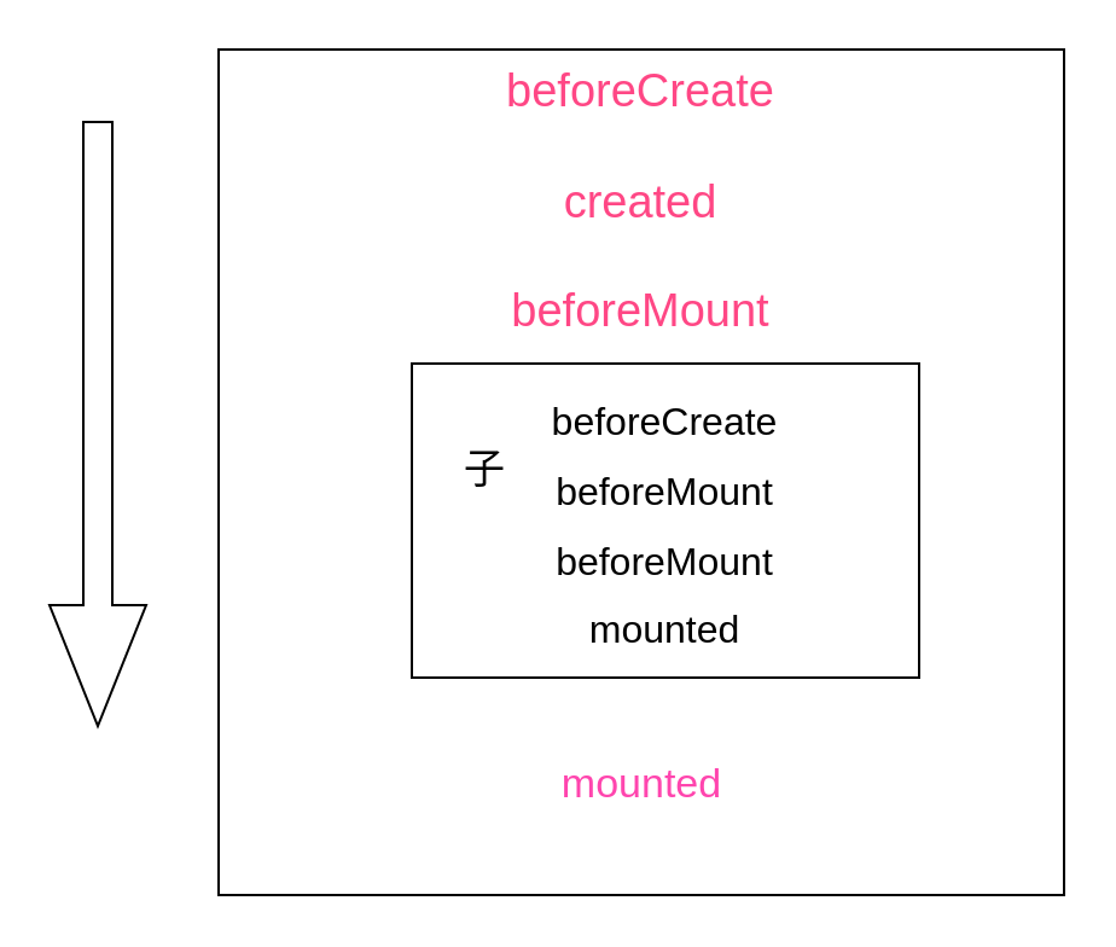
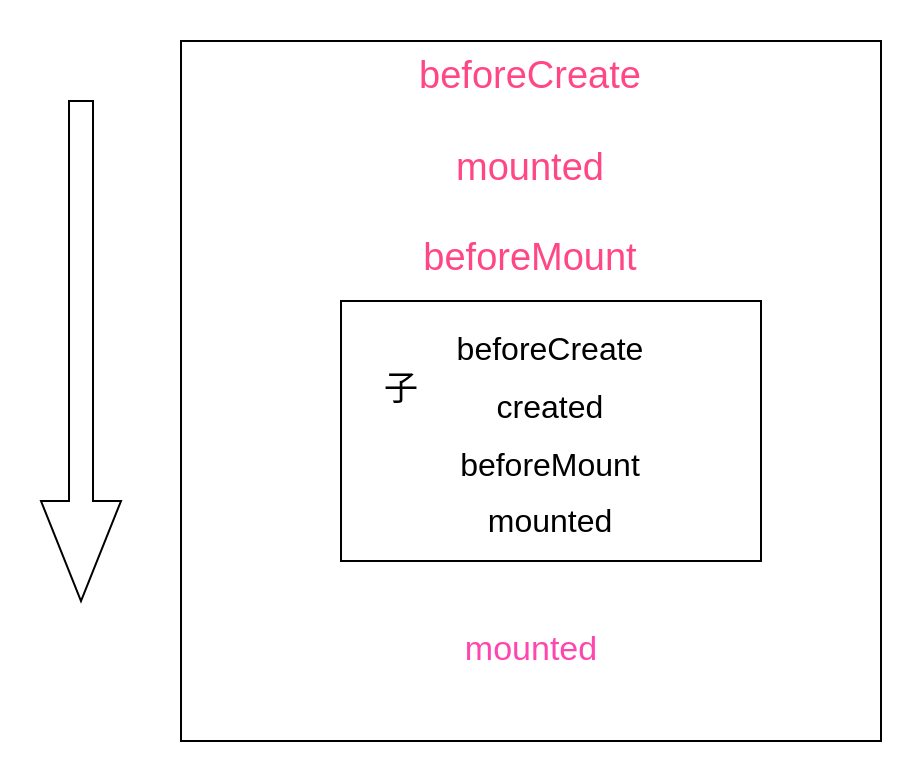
- <mxCell id="2" value="&lt;font style=&quot;font-size: 19px&quot; color=&quot;#ff4785&quot;&gt;beforeCreate&lt;br&gt;&lt;br&gt;&lt;font style=&quot;font-size: 19px&quot;&gt;created&lt;/font&gt;&lt;br&gt;&lt;br&gt;beforeMount&lt;/font&gt;" style="whiteSpace=wrap;html=1;aspect=fixed;verticalAlign=top;align=center;" vertex="1" parent="1"><mxGeometry x="90" y="20" width="350" height="350" as="geometry" /></mxCell>
+ <mxCell id="2" value="&lt;font style=&quot;font-size: 19px&quot; color=&quot;#ff4785&quot;&gt;beforeCreate&lt;br&gt;&lt;br&gt;&lt;font style=&quot;font-size: 19px&quot;&gt;mounted&lt;/font&gt;&lt;br&gt;&lt;br&gt;beforeMount&lt;/font&gt;" style="whiteSpace=wrap;html=1;aspect=fixed;verticalAlign=top;align=center;" vertex="1" parent="1"><mxGeometry x="90" y="20" width="350" height="350" as="geometry" /></mxCell>
- <mxCell id="4" value="&lt;span style=&quot;font-size: 16px&quot;&gt;beforeCreate&lt;/span&gt;&lt;font style=&quot;font-size: 16px&quot;&gt;&lt;br&gt;beforeMount&lt;/font&gt;&lt;br style=&quot;font-size: 16px&quot;&gt;&lt;span style=&quot;font-size: 16px&quot;&gt;beforeMount&lt;/span&gt;&lt;br style=&quot;font-size: 16px&quot;&gt;&lt;span style=&quot;font-size: 16px&quot;&gt;mounted&lt;/span&gt;" style="rounded=0;whiteSpace=wrap;html=1;fontSize=24;align=center;" vertex="1" parent="1"><mxGeometry x="170" y="150" width="210" height="130" as="geometry" /></mxCell>
+ <mxCell id="4" value="&lt;span style=&quot;font-size: 16px&quot;&gt;beforeCreate&lt;/span&gt;&lt;font style=&quot;font-size: 16px&quot;&gt;&lt;br&gt;created&lt;/font&gt;&lt;br style=&quot;font-size: 16px&quot;&gt;&lt;span style=&quot;font-size: 16px&quot;&gt;beforeMount&lt;/span&gt;&lt;br style=&quot;font-size: 16px&quot;&gt;&lt;span style=&quot;font-size: 16px&quot;&gt;mounted&lt;/span&gt;" style="rounded=0;whiteSpace=wrap;html=1;fontSize=24;align=center;" vertex="1" parent="1"><mxGeometry x="170" y="150" width="210" height="130" as="geometry" /></mxCell>
